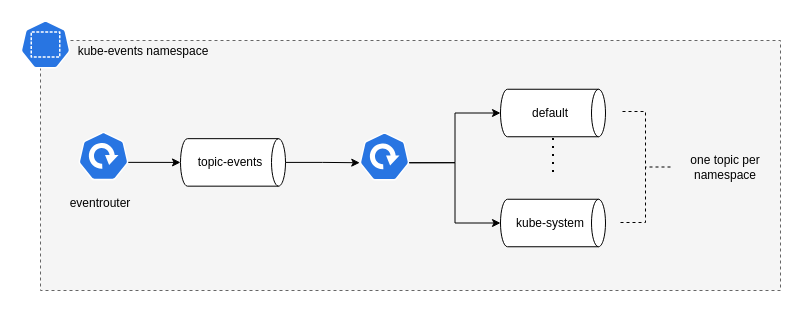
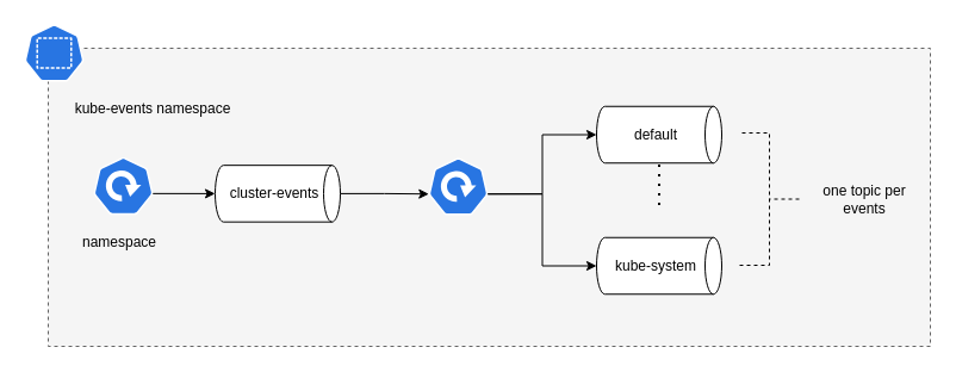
- <mxCell id="34" value="kube-events namespace" style="text;html=1;strokeColor=none;fillColor=none;align=center;verticalAlign=middle;whiteSpace=wrap;rounded=0;dashed=1;" vertex="1" parent="1"><mxGeometry x="73" y="41" width="140" height="20" as="geometry" /></mxCell>
+ <mxCell id="34" value="kube-events namespace" style="text;html=1;strokeColor=none;fillColor=none;align=center;verticalAlign=middle;whiteSpace=wrap;rounded=0;dashed=1;" vertex="1" parent="1"><mxGeometry x="58" y="81" width="140" height="20" as="geometry" /></mxCell>
- <mxCell id="9" value="topic-events" style="text;html=1;strokeColor=none;fillColor=none;align=center;verticalAlign=middle;whiteSpace=wrap;rounded=0;" vertex="1" parent="7"><mxGeometry x="5" y="13.75" width="90" height="20" as="geometry" /></mxCell>
+ <mxCell id="9" value="cluster-events" style="text;html=1;strokeColor=none;fillColor=none;align=center;verticalAlign=middle;whiteSpace=wrap;rounded=0;" vertex="1" parent="7"><mxGeometry x="5" y="13.75" width="90" height="20" as="geometry" /></mxCell>
- <mxCell id="32" value="one topic per namespace" style="text;html=1;strokeColor=none;fillColor=none;align=center;verticalAlign=middle;whiteSpace=wrap;rounded=0;dashed=1;" vertex="1" parent="1"><mxGeometry x="670" y="156.5" width="110" height="20" as="geometry" /></mxCell>
+ <mxCell id="32" value="one topic per events" style="text;html=1;strokeColor=none;fillColor=none;align=center;verticalAlign=middle;whiteSpace=wrap;rounded=0;dashed=1;" vertex="1" parent="1"><mxGeometry x="670" y="156.5" width="110" height="20" as="geometry" /></mxCell>
- <mxCell id="5" value="eventrouter" style="text;html=1;strokeColor=none;fillColor=none;align=center;verticalAlign=middle;whiteSpace=wrap;rounded=0;" vertex="1" parent="3"><mxGeometry y="48" width="120" height="30" as="geometry" /></mxCell>
+ <mxCell id="5" value="namespace" style="text;html=1;strokeColor=none;fillColor=none;align=center;verticalAlign=middle;whiteSpace=wrap;rounded=0;" vertex="1" parent="3"><mxGeometry y="48" width="120" height="30" as="geometry" /></mxCell>
